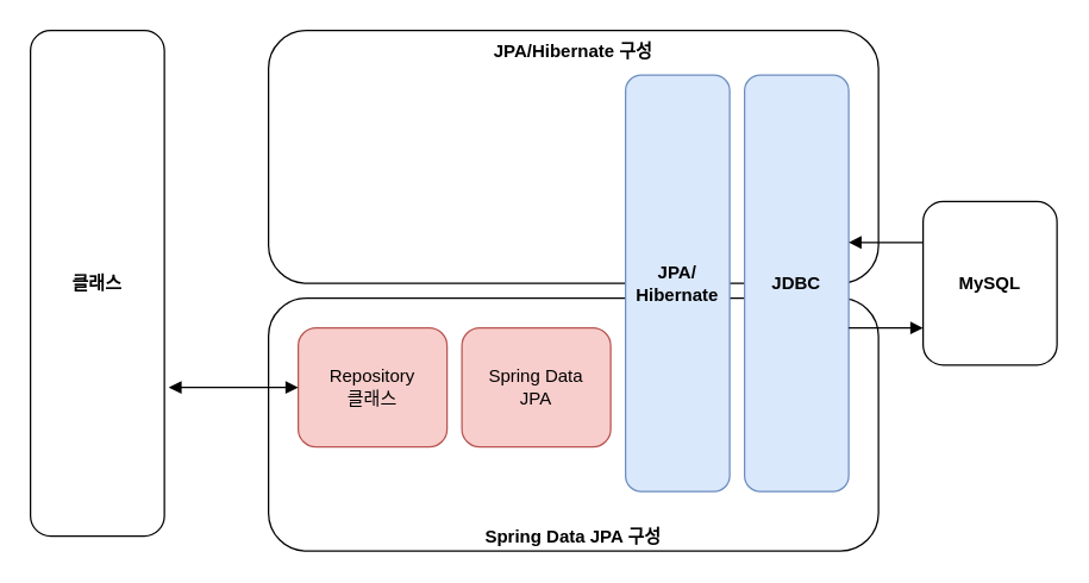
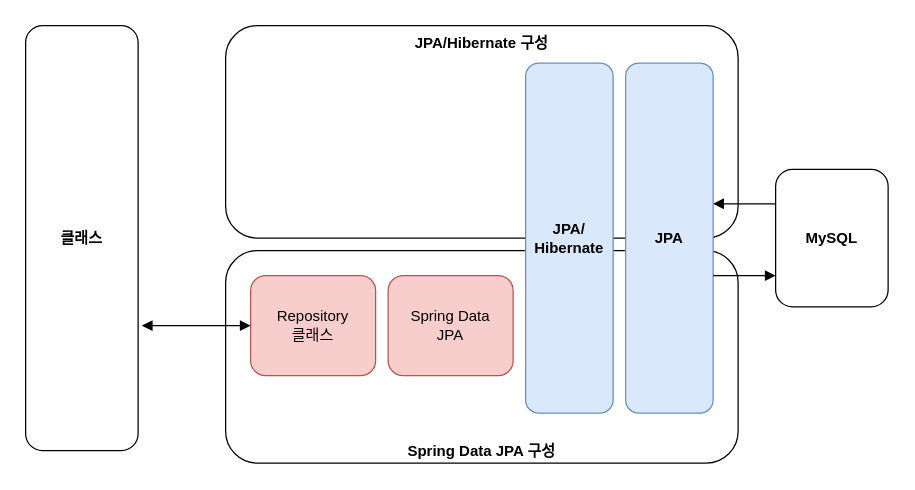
- <mxCell id="8" value="&lt;b&gt;JDBC&lt;br&gt;&lt;/b&gt;" style="rounded=1;whiteSpace=wrap;html=1;fillColor=#dae8fc;strokeColor=#6c8ebf;" vertex="1" parent="1"><mxGeometry x="500" y="50" width="70" height="280" as="geometry" /></mxCell>
+ <mxCell id="8" value="&lt;b&gt;JPA&lt;br&gt;&lt;/b&gt;" style="rounded=1;whiteSpace=wrap;html=1;fillColor=#dae8fc;strokeColor=#6c8ebf;" vertex="1" parent="1"><mxGeometry x="500" y="50" width="70" height="280" as="geometry" /></mxCell>
